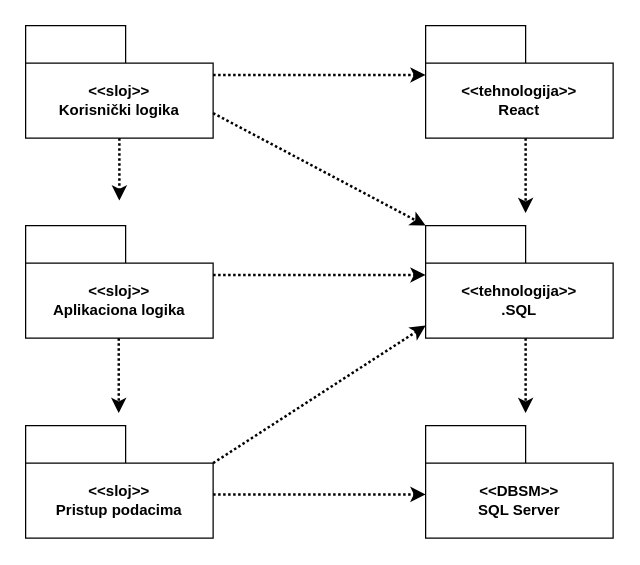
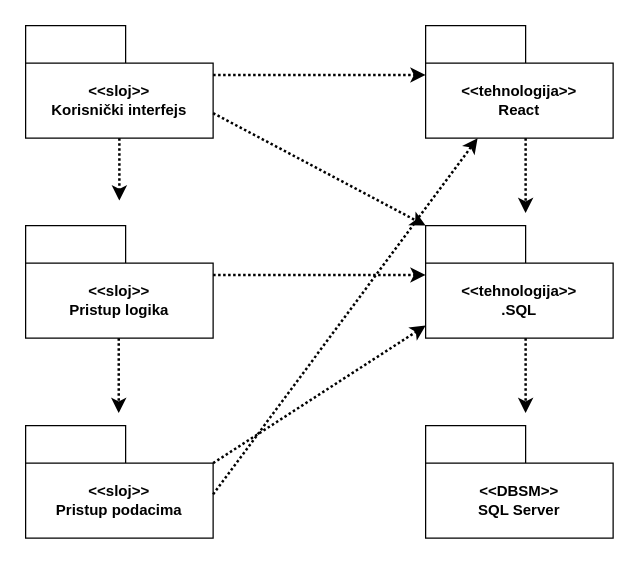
- <mxCell id="2" value="&amp;lt;&amp;lt;sloj&amp;gt;&amp;gt;&lt;div&gt;Korisnički logika&lt;/div&gt;" style="shape=folder;fontStyle=1;tabWidth=80;tabHeight=30;tabPosition=left;html=1;boundedLbl=1;whiteSpace=wrap;" vertex="1" parent="1"><mxGeometry x="20" y="20" width="150" height="90" as="geometry" /></mxCell>
+ <mxCell id="2" value="&amp;lt;&amp;lt;sloj&amp;gt;&amp;gt;&lt;div&gt;Korisnički interfejs&lt;/div&gt;" style="shape=folder;fontStyle=1;tabWidth=80;tabHeight=30;tabPosition=left;html=1;boundedLbl=1;whiteSpace=wrap;" vertex="1" parent="1"><mxGeometry x="20" y="20" width="150" height="90" as="geometry" /></mxCell>
- <mxCell id="4" value="&amp;lt;&amp;lt;sloj&amp;gt;&amp;gt;&lt;div&gt;Aplikaciona logika&lt;/div&gt;" style="shape=folder;fontStyle=1;tabWidth=80;tabHeight=30;tabPosition=left;html=1;boundedLbl=1;whiteSpace=wrap;" vertex="1" parent="1"><mxGeometry x="20" y="180" width="150" height="90" as="geometry" /></mxCell>
+ <mxCell id="4" value="&amp;lt;&amp;lt;sloj&amp;gt;&amp;gt;&lt;div&gt;Pristup logika&lt;/div&gt;" style="shape=folder;fontStyle=1;tabWidth=80;tabHeight=30;tabPosition=left;html=1;boundedLbl=1;whiteSpace=wrap;" vertex="1" parent="1"><mxGeometry x="20" y="180" width="150" height="90" as="geometry" /></mxCell>
- <mxCell id="13" value="" style="endArrow=classic;html=1;rounded=0;exitX=0;exitY=0;exitDx=150;exitDy=55;exitPerimeter=0;entryX=0;entryY=0;entryDx=0;entryDy=55;entryPerimeter=0;dashed=1;dashPattern=1 1;strokeWidth=2;" edge="1" parent="1" source="7" target="6"><mxGeometry width="50" height="50" relative="1" as="geometry"><mxPoint x="170" y="370" as="sourcePoint" /><mxPoint x="310" y="395" as="targetPoint" /></mxGeometry></mxCell>
+ <mxCell id="13" value="" style="endArrow=classic;html=1;rounded=0;exitX=0;exitY=0;exitDx=150;exitDy=55;exitPerimeter=0;dashed=1;dashPattern=1 1;strokeWidth=2;" edge="1" parent="1" source="7" target="5"><mxGeometry width="50" height="50" relative="1" as="geometry"><mxPoint x="170" y="370" as="sourcePoint" /><mxPoint x="310" y="395" as="targetPoint" /></mxGeometry></mxCell>
